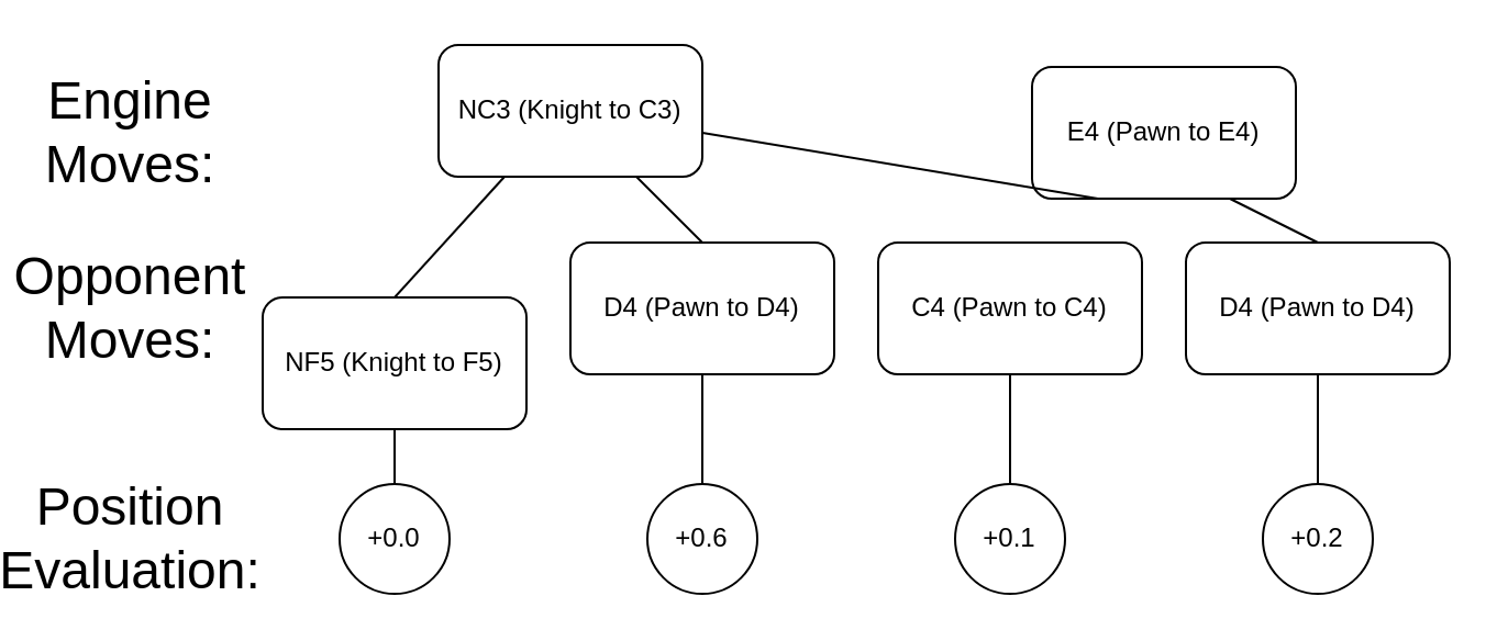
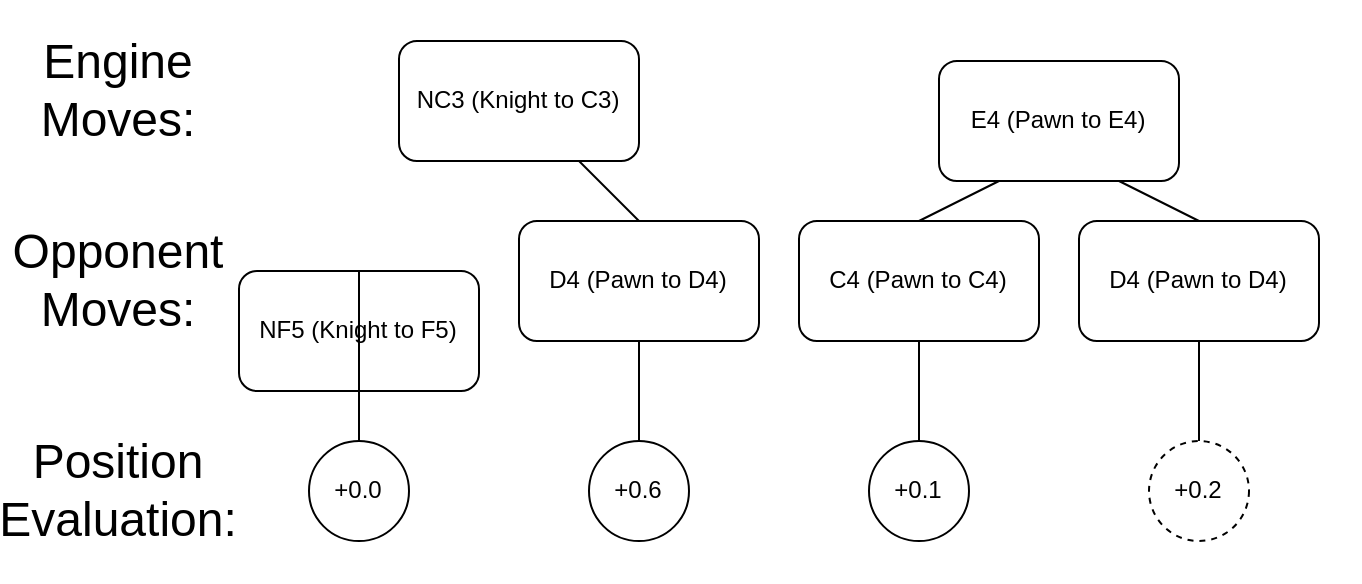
- <mxCell id="4" value="&lt;font style=&quot;font-size: 24px;&quot;&gt;Engine Moves:&lt;/font&gt;" style="text;html=1;align=center;verticalAlign=middle;whiteSpace=wrap;rounded=0;" vertex="1" parent="1"><mxGeometry x="20" y="45" width="60" height="30" as="geometry" /></mxCell>
+ <mxCell id="4" value="&lt;font style=&quot;font-size: 24px;&quot;&gt;Engine Moves:&lt;/font&gt;" style="text;html=1;align=center;verticalAlign=middle;whiteSpace=wrap;rounded=0;" vertex="1" parent="1"><mxGeometry x="20" y="30" width="60" height="30" as="geometry" /></mxCell>
- <mxCell id="19" value="" style="endArrow=none;html=1;rounded=0;exitX=0.25;exitY=1;exitDx=0;exitDy=0;" edge="1" parent="1" source="3" target="2"><mxGeometry width="50" height="50" relative="1" as="geometry"><mxPoint x="430" y="180" as="sourcePoint" /><mxPoint x="480" y="130" as="targetPoint" /></mxGeometry></mxCell>
+ <mxCell id="19" value="" style="endArrow=none;html=1;rounded=0;entryX=0.5;entryY=0;entryDx=0;entryDy=0;exitX=0.25;exitY=1;exitDx=0;exitDy=0;" edge="1" parent="1" source="3" target="6"><mxGeometry width="50" height="50" relative="1" as="geometry"><mxPoint x="430" y="180" as="sourcePoint" /><mxPoint x="480" y="130" as="targetPoint" /></mxGeometry></mxCell>
- <mxCell id="17" value="" style="endArrow=none;html=1;rounded=0;exitX=0.5;exitY=0;exitDx=0;exitDy=0;entryX=0.25;entryY=1;entryDx=0;entryDy=0;" edge="1" parent="1" source="7" target="2"><mxGeometry width="50" height="50" relative="1" as="geometry"><mxPoint x="330" y="180" as="sourcePoint" /><mxPoint x="380" y="130" as="targetPoint" /></mxGeometry></mxCell>
+ <mxCell id="17" value="" style="endArrow=none;html=1;rounded=0;exitX=0.5;exitY=0;exitDx=0;exitDy=0;" edge="1" parent="1" source="7" target="10"><mxGeometry width="50" height="50" relative="1" as="geometry"><mxPoint x="330" y="180" as="sourcePoint" /><mxPoint x="380" y="130" as="targetPoint" /></mxGeometry></mxCell>
- <mxCell id="15" value="+0.2" style="ellipse;whiteSpace=wrap;html=1;aspect=fixed;" vertex="1" parent="1"><mxGeometry x="565" y="220" width="50" height="50" as="geometry" /></mxCell>
+ <mxCell id="15" value="+0.2" style="ellipse;whiteSpace=wrap;html=1;aspect=fixed;dashed=1;" vertex="1" parent="1"><mxGeometry x="565" y="220" width="50" height="50" as="geometry" /></mxCell>
